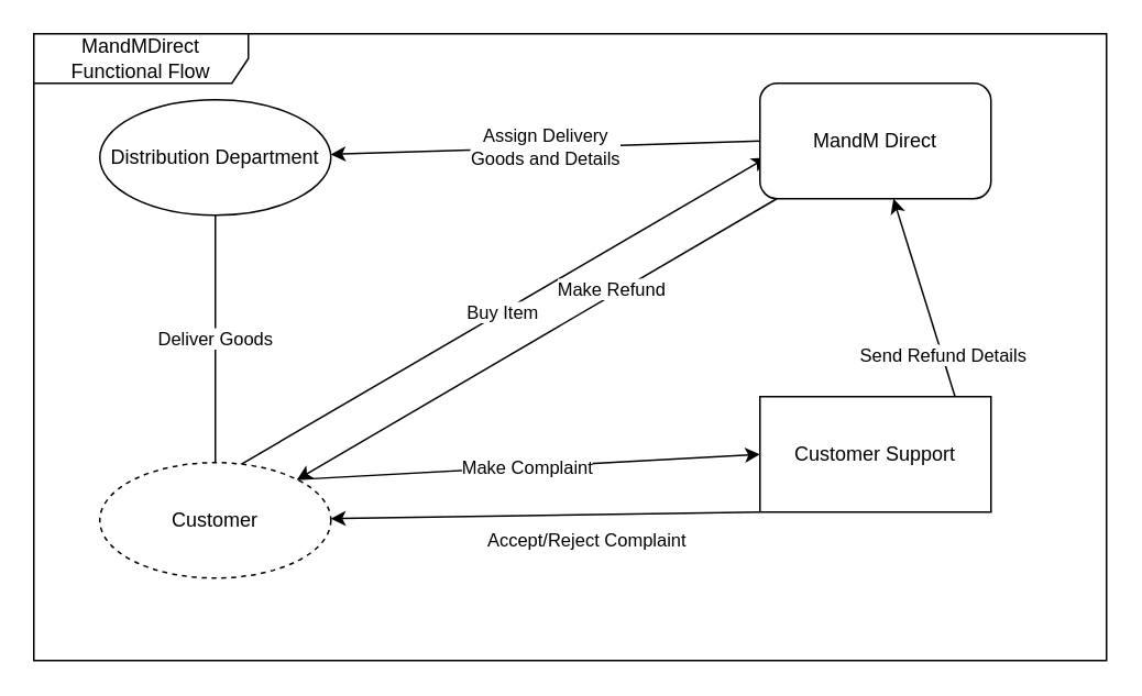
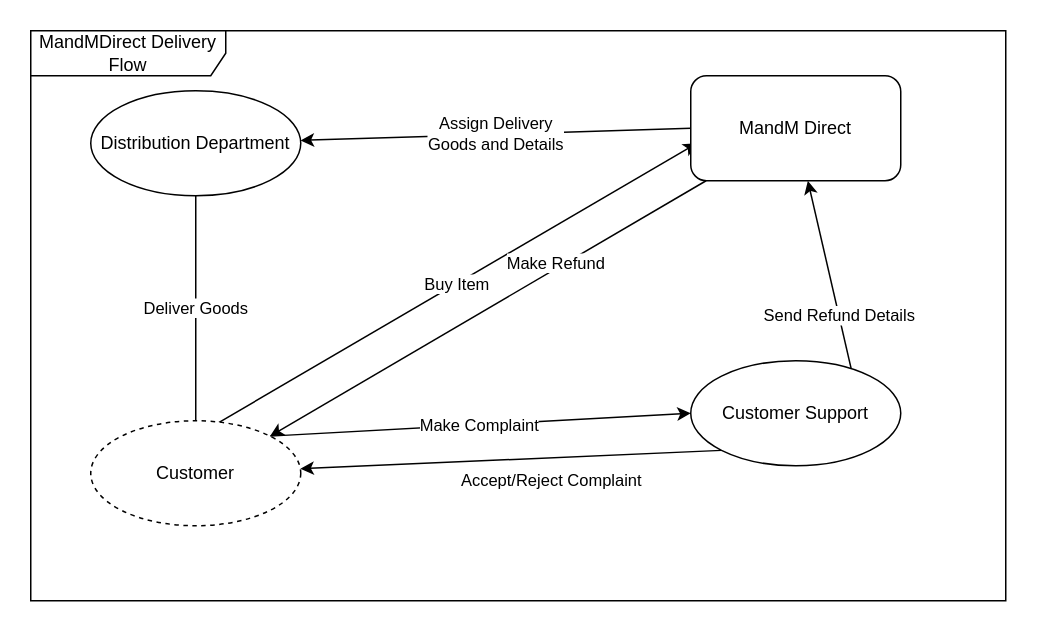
- <mxCell id="2" value="MandMDirect Functional Flow" style="shape=umlFrame;whiteSpace=wrap;html=1;width=130;height=30;" vertex="1" parent="1"><mxGeometry x="20" y="20" width="650" height="380" as="geometry" /></mxCell>
+ <mxCell id="2" value="MandMDirect Delivery Flow" style="shape=umlFrame;whiteSpace=wrap;html=1;width=130;height=30;" vertex="1" parent="1"><mxGeometry x="20" y="20" width="650" height="380" as="geometry" /></mxCell>
- <mxCell id="13" value="Customer Support" style="whiteSpace=wrap;html=1;rounded=0;" vertex="1" parent="1"><mxGeometry x="460" y="240" width="140" height="70" as="geometry" /></mxCell>
+ <mxCell id="13" value="Customer Support" style="ellipse;whiteSpace=wrap;html=1;" vertex="1" parent="1"><mxGeometry x="460" y="240" width="140" height="70" as="geometry" /></mxCell>
